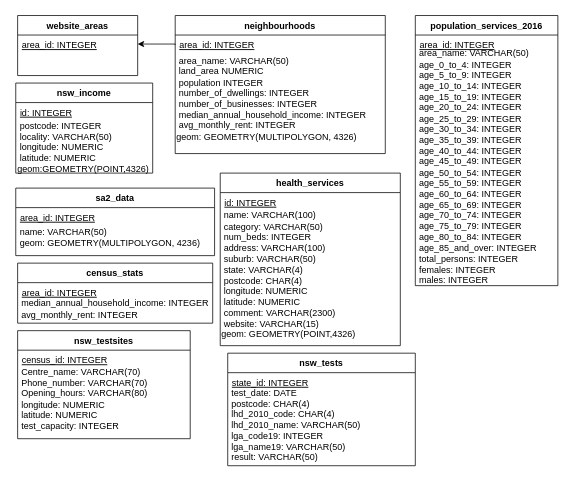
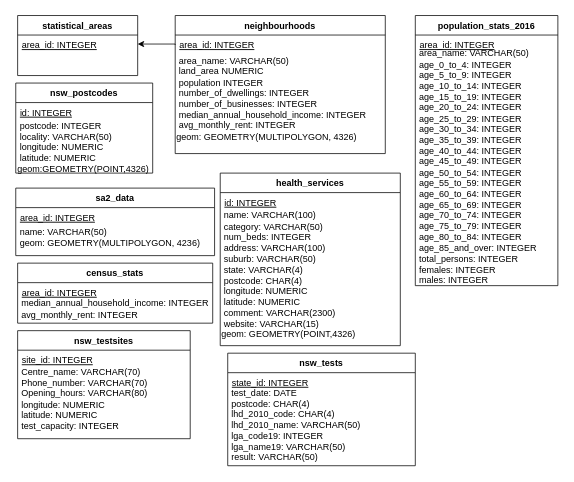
- <mxCell id="2" value="website_areas" style="swimlane;fontStyle=1;align=center;verticalAlign=top;childLayout=stackLayout;horizontal=1;startSize=26;horizontalStack=0;resizeParent=1;resizeLast=0;collapsible=1;marginBottom=0;rounded=0;shadow=0;strokeWidth=1;fillColor=none;" parent="1" vertex="1"><mxGeometry x="23" y="20" width="160" height="80" as="geometry"><mxRectangle x="230" y="140" width="160" height="26" as="alternateBounds" /></mxGeometry></mxCell>
+ <mxCell id="2" value="statistical_areas" style="swimlane;fontStyle=1;align=center;verticalAlign=top;childLayout=stackLayout;horizontal=1;startSize=26;horizontalStack=0;resizeParent=1;resizeLast=0;collapsible=1;marginBottom=0;rounded=0;shadow=0;strokeWidth=1;fillColor=none;" parent="1" vertex="1"><mxGeometry x="23" y="20" width="160" height="80" as="geometry"><mxRectangle x="230" y="140" width="160" height="26" as="alternateBounds" /></mxGeometry></mxCell>
- <mxCell id="4" value="population_services_2016" style="swimlane;fontStyle=1;align=center;verticalAlign=top;childLayout=stackLayout;horizontal=1;startSize=26;horizontalStack=0;resizeParent=1;resizeLast=0;collapsible=1;marginBottom=0;rounded=0;shadow=0;strokeWidth=1;fillColor=none;" parent="1" vertex="1"><mxGeometry x="553" y="20" width="190" height="360" as="geometry"><mxRectangle x="550" y="140" width="160" height="26" as="alternateBounds" /></mxGeometry></mxCell>
+ <mxCell id="4" value="population_stats_2016" style="swimlane;fontStyle=1;align=center;verticalAlign=top;childLayout=stackLayout;horizontal=1;startSize=26;horizontalStack=0;resizeParent=1;resizeLast=0;collapsible=1;marginBottom=0;rounded=0;shadow=0;strokeWidth=1;fillColor=none;" parent="1" vertex="1"><mxGeometry x="553" y="20" width="190" height="360" as="geometry"><mxRectangle x="550" y="140" width="160" height="26" as="alternateBounds" /></mxGeometry></mxCell>
- <mxCell id="10" value="nsw_income" style="swimlane;fontStyle=1;align=center;verticalAlign=top;childLayout=stackLayout;horizontal=1;startSize=26;horizontalStack=0;resizeParent=1;resizeLast=0;collapsible=1;marginBottom=0;rounded=0;shadow=0;strokeWidth=1;fillColor=none;" parent="1" vertex="1"><mxGeometry x="20.5" y="110" width="182.5" height="120" as="geometry"><mxRectangle x="340" y="380" width="170" height="26" as="alternateBounds" /></mxGeometry></mxCell>
+ <mxCell id="10" value="nsw_postcodes" style="swimlane;fontStyle=1;align=center;verticalAlign=top;childLayout=stackLayout;horizontal=1;startSize=26;horizontalStack=0;resizeParent=1;resizeLast=0;collapsible=1;marginBottom=0;rounded=0;shadow=0;strokeWidth=1;fillColor=none;" parent="1" vertex="1"><mxGeometry x="20.5" y="110" width="182.5" height="120" as="geometry"><mxRectangle x="340" y="380" width="170" height="26" as="alternateBounds" /></mxGeometry></mxCell>
- <mxCell id="15" value="census_id: INTEGER" style="text;align=left;verticalAlign=top;spacingLeft=4;spacingRight=4;overflow=hidden;rotatable=0;points=[[0,0.5],[1,0.5]];portConstraint=eastwest;fillColor=none;fontStyle=4" parent="14" vertex="1"><mxGeometry y="26" width="230" height="26" as="geometry" /></mxCell>
+ <mxCell id="15" value="site_id: INTEGER" style="text;align=left;verticalAlign=top;spacingLeft=4;spacingRight=4;overflow=hidden;rotatable=0;points=[[0,0.5],[1,0.5]];portConstraint=eastwest;fillColor=none;fontStyle=4" parent="14" vertex="1"><mxGeometry y="26" width="230" height="26" as="geometry" /></mxCell>
